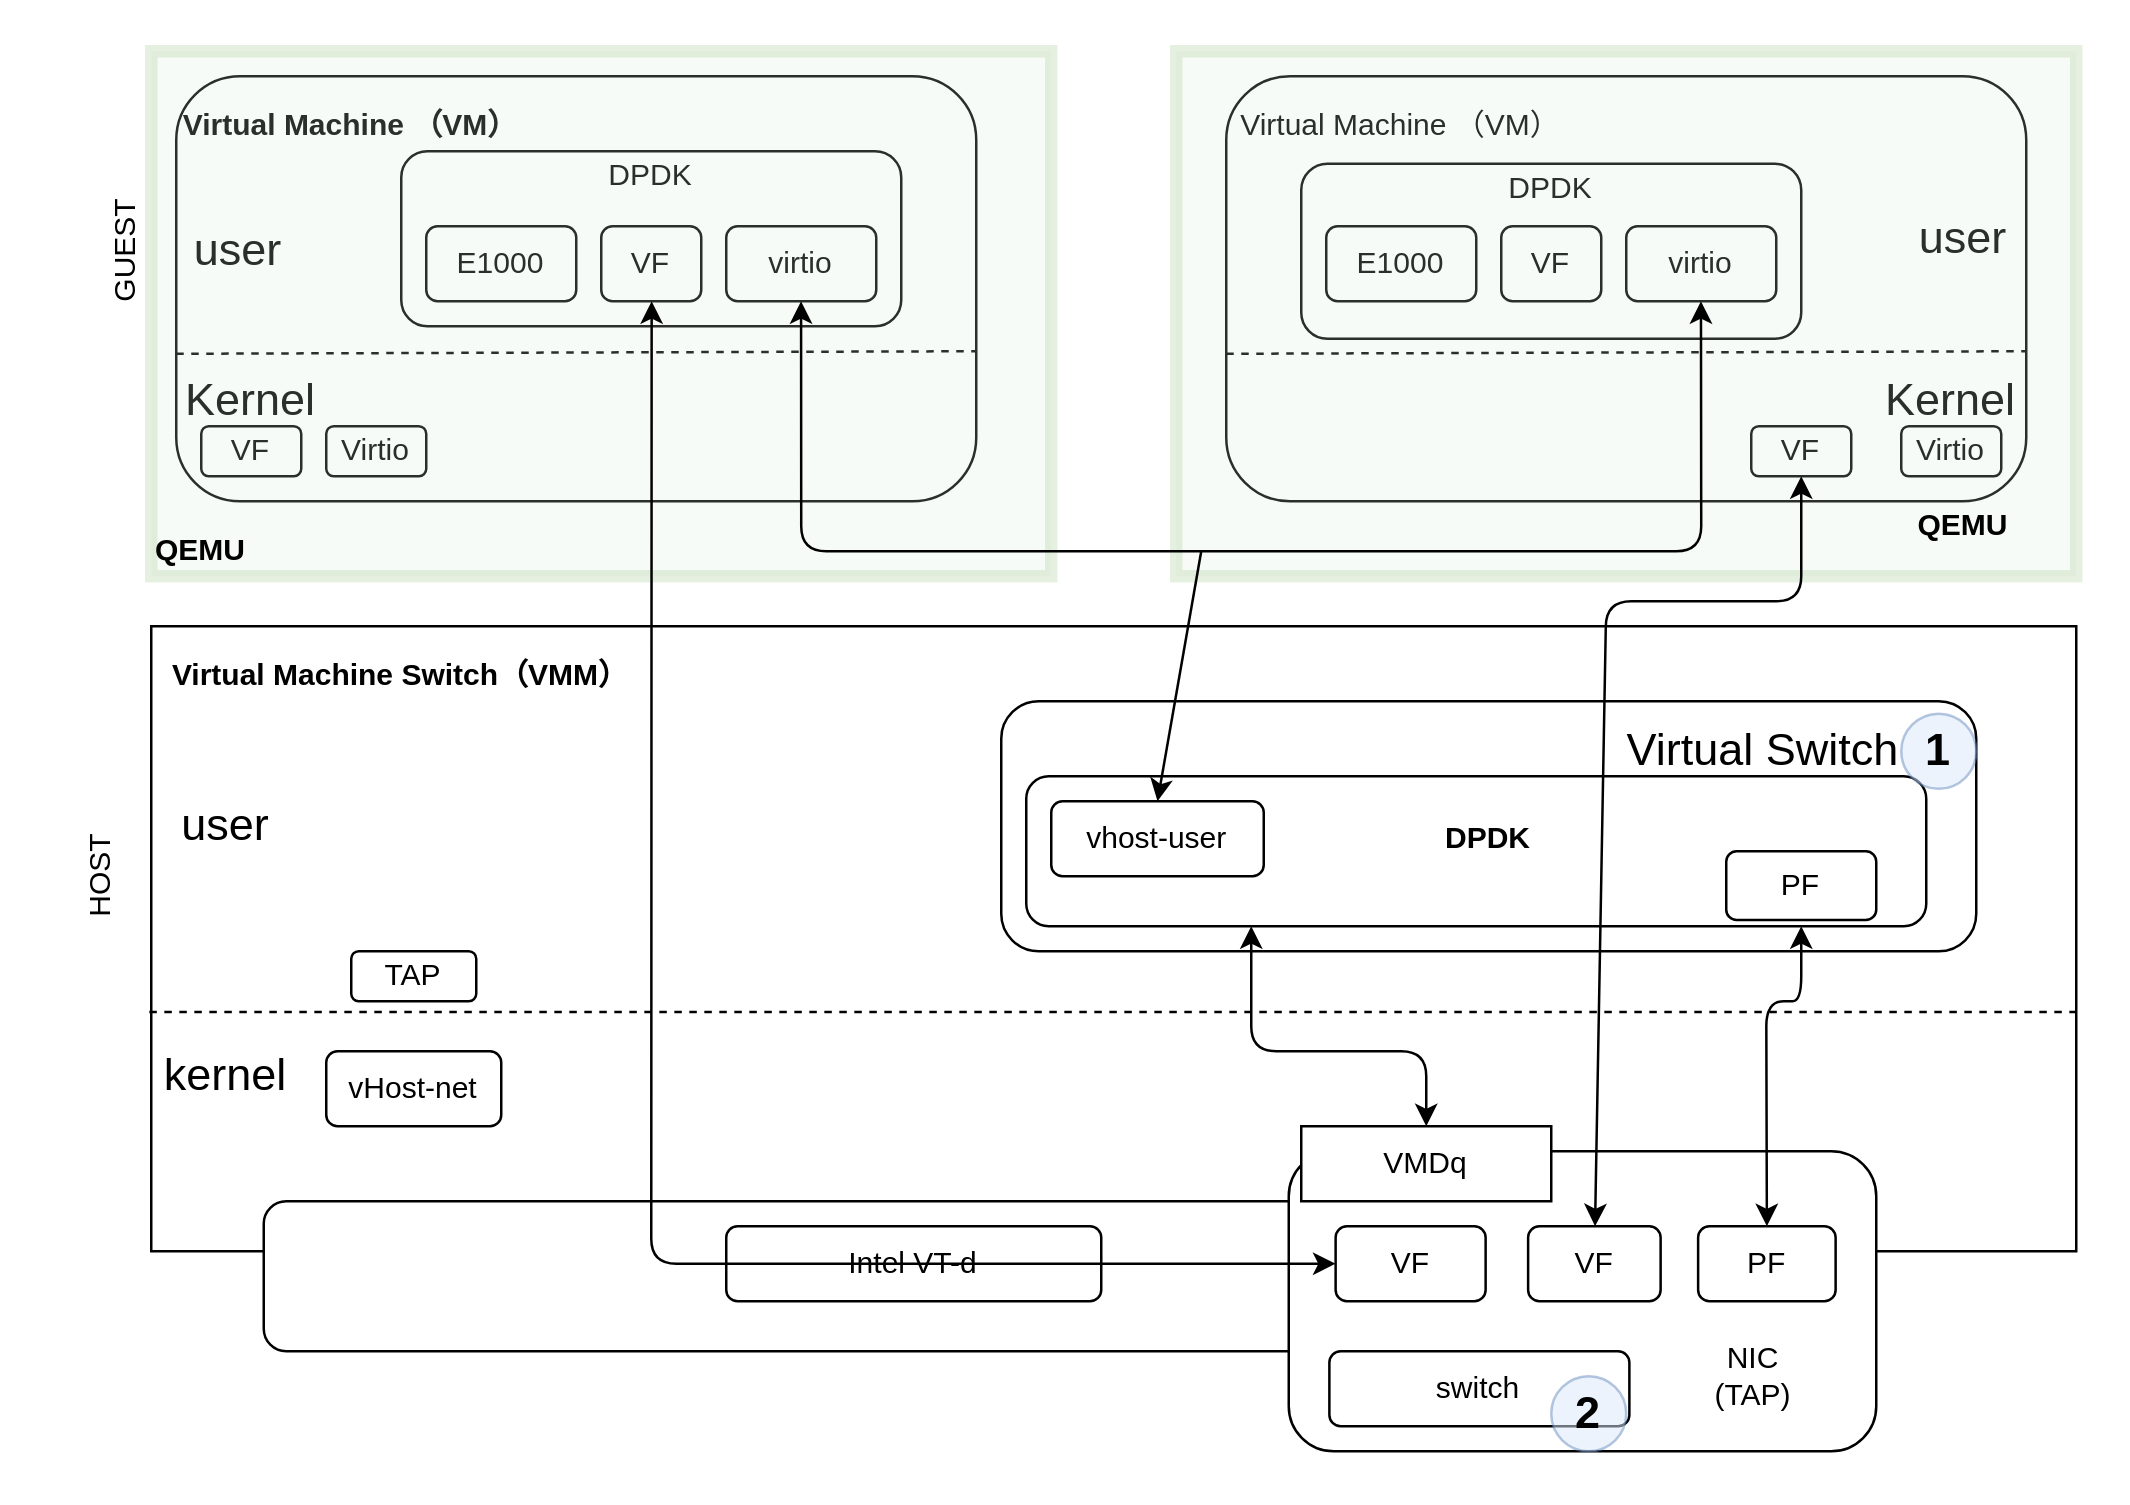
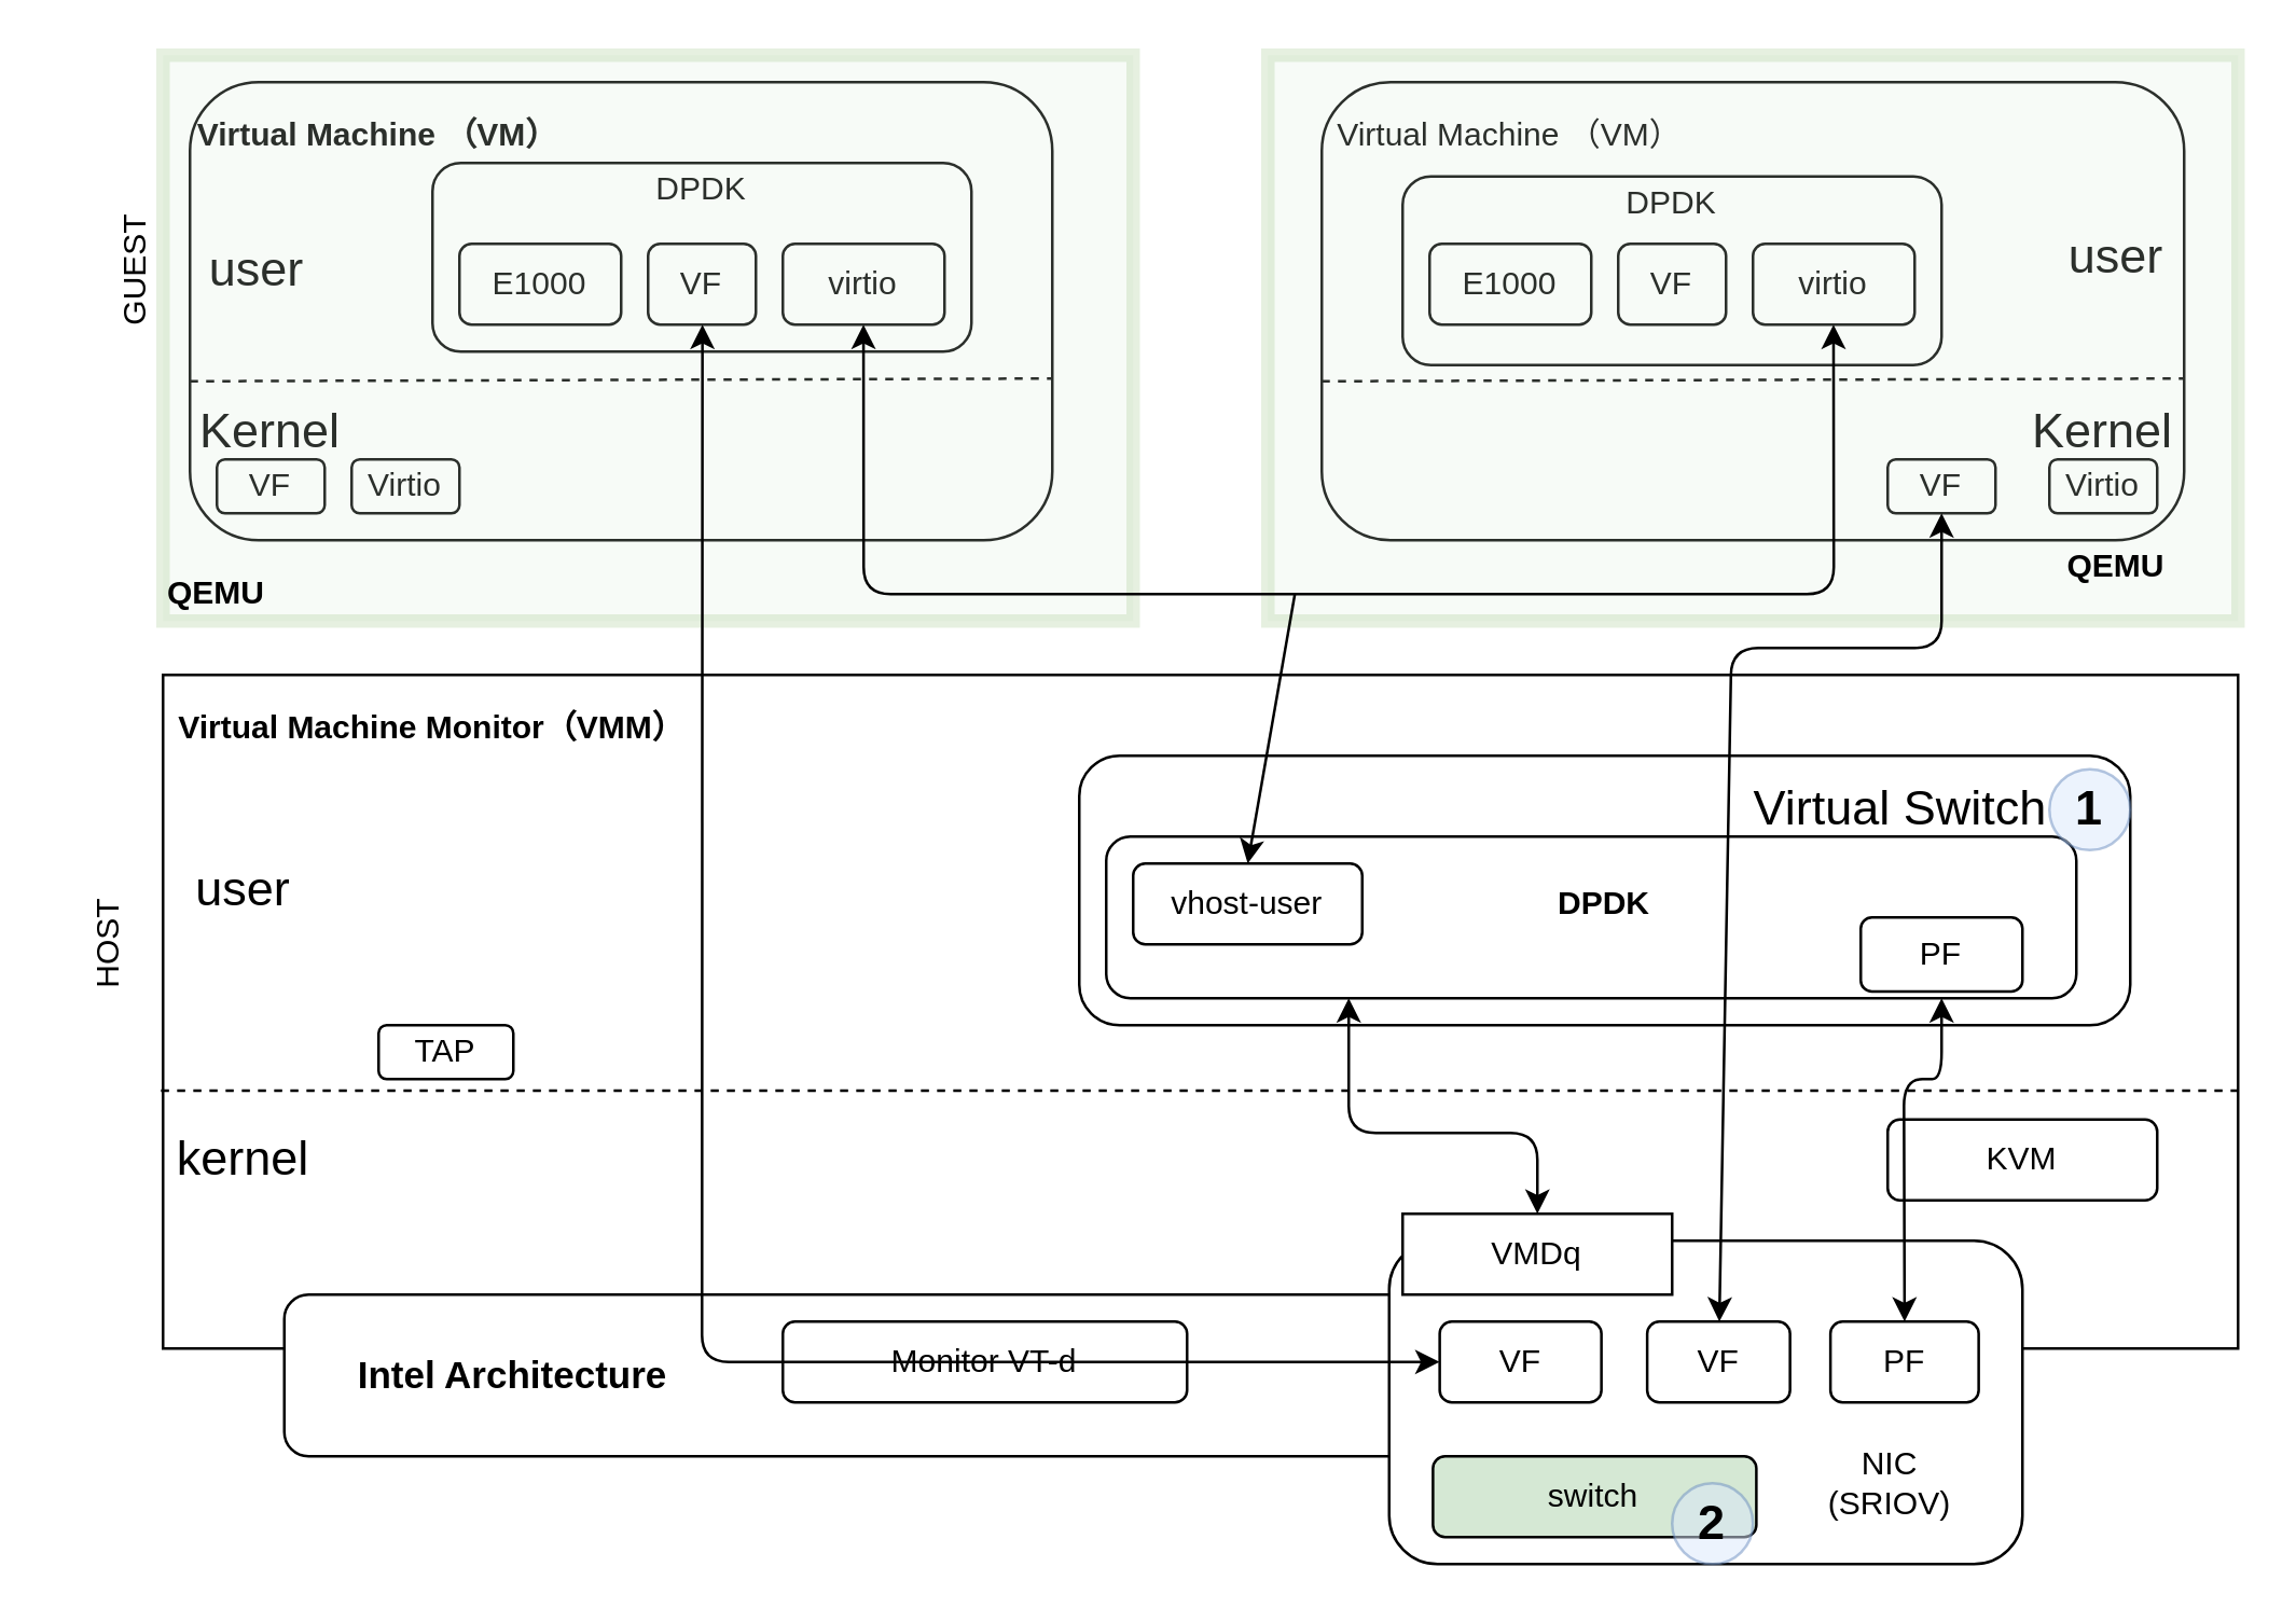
- <mxCell id="33" value="&lt;b&gt;Virtual Machine Switch（VMM）&lt;/b&gt;" style="text;html=1;strokeColor=none;fillColor=none;align=center;verticalAlign=middle;whiteSpace=wrap;rounded=0;opacity=20;" vertex="1" parent="1"><mxGeometry x="50" y="260" width="220" height="20" as="geometry" /></mxCell>
+ <mxCell id="33" value="&lt;b&gt;Virtual Machine Monitor（VMM）&lt;/b&gt;" style="text;html=1;strokeColor=none;fillColor=none;align=center;verticalAlign=middle;whiteSpace=wrap;rounded=0;opacity=20;" vertex="1" parent="1"><mxGeometry x="50" y="260" width="220" height="20" as="geometry" /></mxCell>
+ <mxCell id="45" value="KVM" style="rounded=1;whiteSpace=wrap;html=1;strokeWidth=1;" vertex="1" parent="1"><mxGeometry x="700" y="415" width="100" height="30" as="geometry" /></mxCell>
- <mxCell id="37" value="vHost-net" style="rounded=1;whiteSpace=wrap;html=1;strokeWidth=1;" vertex="1" parent="1"><mxGeometry x="130" y="420" width="70" height="30" as="geometry" /></mxCell>
- <mxCell id="49" value="Intel VT-d" style="rounded=1;whiteSpace=wrap;html=1;strokeWidth=1;" vertex="1" parent="1"><mxGeometry x="290" y="490" width="150" height="30" as="geometry" /></mxCell>
+ <mxCell id="49" value="Monitor VT-d" style="rounded=1;whiteSpace=wrap;html=1;strokeWidth=1;" vertex="1" parent="1"><mxGeometry x="290" y="490" width="150" height="30" as="geometry" /></mxCell>
+ <mxCell id="47" value="&lt;b&gt;&lt;font style=&quot;font-size: 14px&quot;&gt;Intel Architecture&lt;/font&gt;&lt;/b&gt;" style="text;html=1;strokeColor=none;fillColor=none;align=center;verticalAlign=middle;whiteSpace=wrap;rounded=0;" vertex="1" parent="1"><mxGeometry x="110" y="500" width="160" height="20" as="geometry" /></mxCell>
- <mxCell id="54" value="NIC&lt;br&gt;(TAP)" style="text;html=1;strokeColor=none;fillColor=none;align=center;verticalAlign=middle;whiteSpace=wrap;rounded=0;" vertex="1" parent="1"><mxGeometry x="681.25" y="540" width="40" height="20" as="geometry" /></mxCell>
+ <mxCell id="54" value="NIC&lt;br&gt;(SRIOV)" style="text;html=1;strokeColor=none;fillColor=none;align=center;verticalAlign=middle;whiteSpace=wrap;rounded=0;" vertex="1" parent="1"><mxGeometry x="681.25" y="540" width="40" height="20" as="geometry" /></mxCell>
- <mxCell id="53" value="switch" style="rounded=1;whiteSpace=wrap;html=1;strokeWidth=1;" vertex="1" parent="1"><mxGeometry x="531.25" y="540" width="120" height="30" as="geometry" /></mxCell>
+ <mxCell id="53" value="switch" style="rounded=1;whiteSpace=wrap;html=1;strokeWidth=1;fillColor=#d5e8d4;" vertex="1" parent="1"><mxGeometry x="531.25" y="540" width="120" height="30" as="geometry" /></mxCell>
